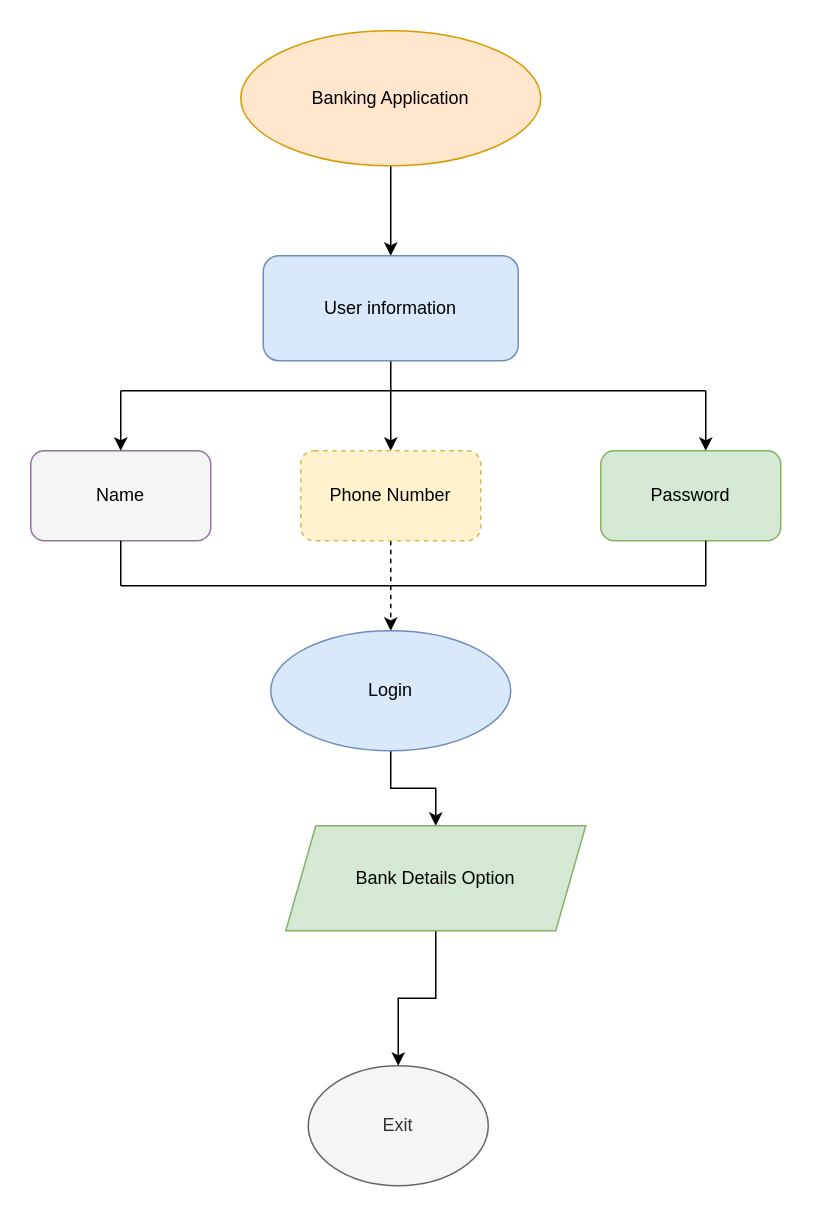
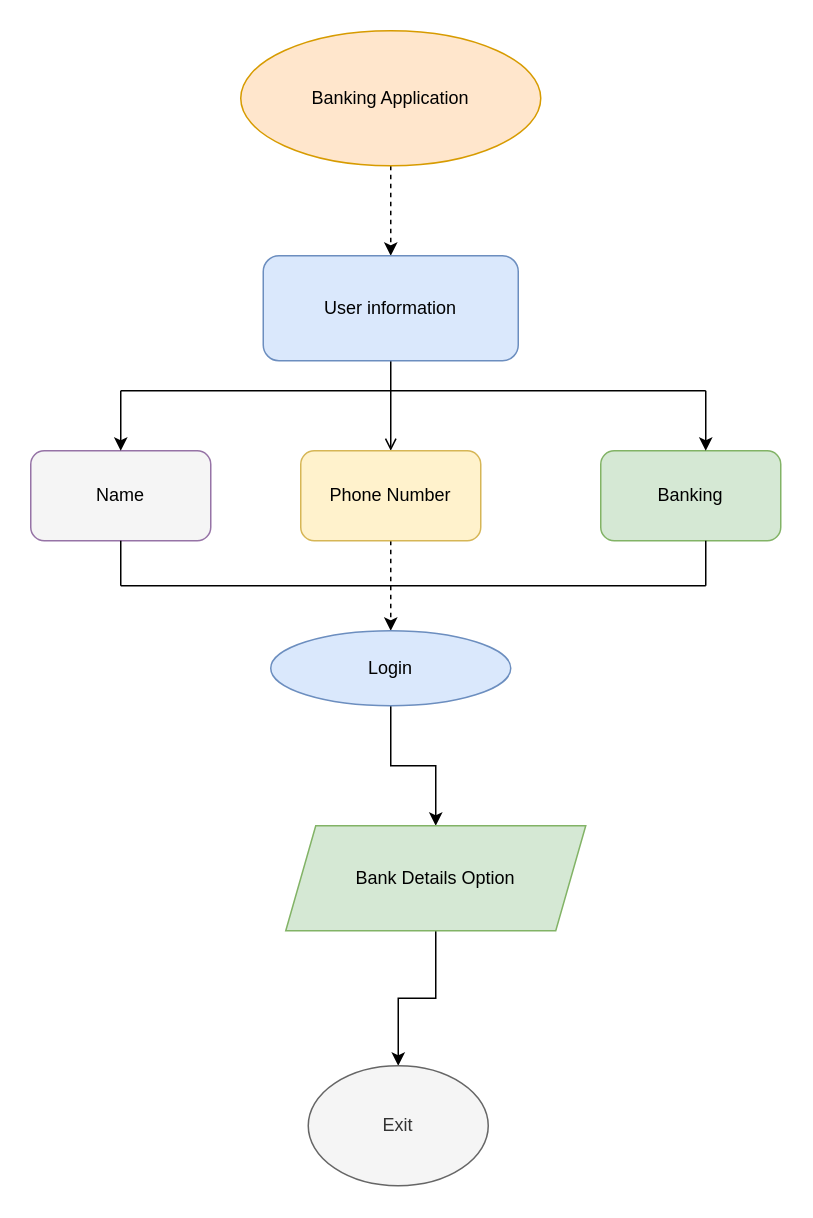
- <mxCell id="2" style="edgeStyle=orthogonalEdgeStyle;rounded=0;orthogonalLoop=1;jettySize=auto;html=1;entryX=0.5;entryY=0;entryDx=0;entryDy=0;" edge="1" parent="1" source="3" target="5"><mxGeometry relative="1" as="geometry" /></mxCell>
+ <mxCell id="2" style="edgeStyle=orthogonalEdgeStyle;rounded=0;orthogonalLoop=1;jettySize=auto;html=1;entryX=0.5;entryY=0;entryDx=0;entryDy=0;dashed=1;" edge="1" parent="1" source="3" target="5"><mxGeometry relative="1" as="geometry" /></mxCell>
- <mxCell id="4" style="edgeStyle=orthogonalEdgeStyle;rounded=0;orthogonalLoop=1;jettySize=auto;html=1;" edge="1" parent="1" source="5" target="8"><mxGeometry relative="1" as="geometry" /></mxCell>
+ <mxCell id="4" style="edgeStyle=orthogonalEdgeStyle;rounded=0;orthogonalLoop=1;jettySize=auto;html=1;endArrow=open;" edge="1" parent="1" source="5" target="8"><mxGeometry relative="1" as="geometry" /></mxCell>
- <mxCell id="8" value="Phone Number" style="rounded=1;whiteSpace=wrap;html=1;fillColor=#fff2cc;strokeColor=#d6b656;dashed=1;" vertex="1" parent="1"><mxGeometry x="200" y="300" width="120" height="60" as="geometry" /></mxCell>
+ <mxCell id="8" value="Phone Number" style="rounded=1;whiteSpace=wrap;html=1;fillColor=#fff2cc;strokeColor=#d6b656;" vertex="1" parent="1"><mxGeometry x="200" y="300" width="120" height="60" as="geometry" /></mxCell>
- <mxCell id="9" value="Password" style="rounded=1;whiteSpace=wrap;html=1;fillColor=#d5e8d4;strokeColor=#82b366;" vertex="1" parent="1"><mxGeometry x="400" y="300" width="120" height="60" as="geometry" /></mxCell>
+ <mxCell id="9" value="Banking" style="rounded=1;whiteSpace=wrap;html=1;fillColor=#d5e8d4;strokeColor=#82b366;" vertex="1" parent="1"><mxGeometry x="400" y="300" width="120" height="60" as="geometry" /></mxCell>
- <mxCell id="11" value="Login" style="ellipse;whiteSpace=wrap;html=1;fillColor=#dae8fc;strokeColor=#6c8ebf;" vertex="1" parent="1"><mxGeometry x="180" y="420" width="160" height="80" as="geometry" /></mxCell>
+ <mxCell id="11" value="Login" style="ellipse;whiteSpace=wrap;html=1;fillColor=#dae8fc;strokeColor=#6c8ebf;" vertex="1" parent="1"><mxGeometry x="180" y="420" width="160" height="50" as="geometry" /></mxCell>
